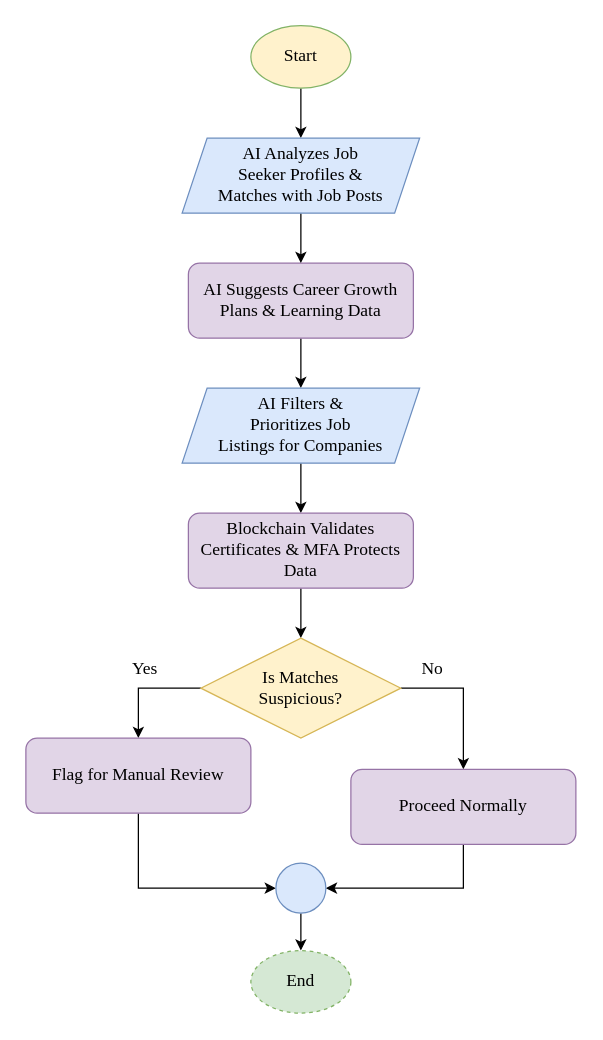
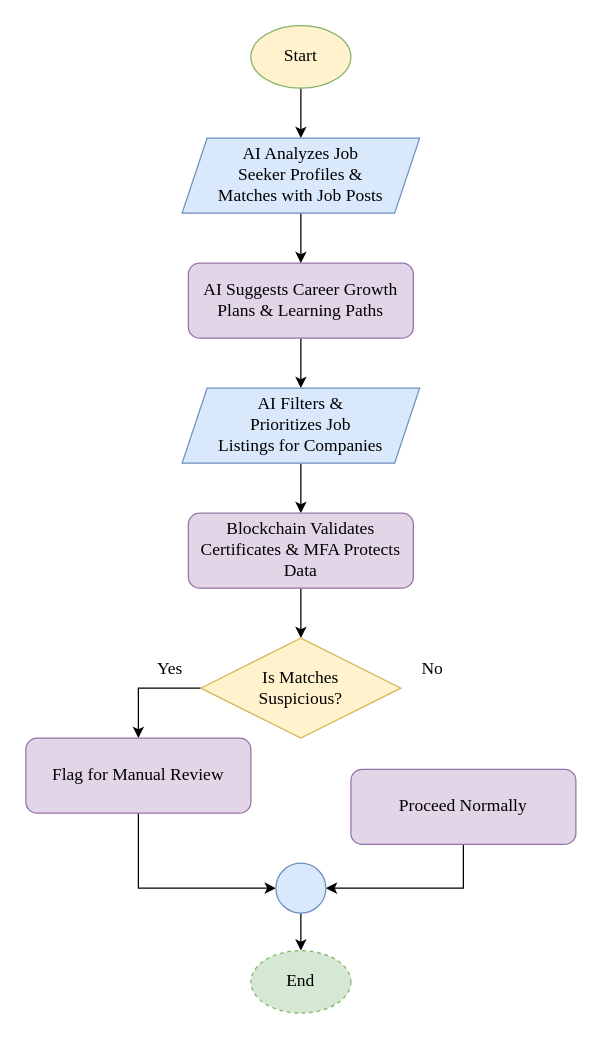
- <mxCell id="5" value="&lt;font face=&quot;Comic Sans MS&quot;&gt;&lt;span style=&quot;font-size: 14px;&quot;&gt;AI Suggests Career Growth Plans &amp;amp; Learning Data&lt;/span&gt;&lt;/font&gt;" style="rounded=1;whiteSpace=wrap;html=1;fillColor=#e1d5e7;strokeColor=#9673a6;" vertex="1" parent="1"><mxGeometry x="150" y="210" width="180" height="60" as="geometry" /></mxCell>
+ <mxCell id="5" value="&lt;font face=&quot;Comic Sans MS&quot;&gt;&lt;span style=&quot;font-size: 14px;&quot;&gt;AI Suggests Career Growth Plans &amp;amp; Learning Paths&lt;/span&gt;&lt;/font&gt;" style="rounded=1;whiteSpace=wrap;html=1;fillColor=#e1d5e7;strokeColor=#9673a6;" vertex="1" parent="1"><mxGeometry x="150" y="210" width="180" height="60" as="geometry" /></mxCell>
- <mxCell id="19" value="Yes" style="text;html=1;align=center;verticalAlign=middle;resizable=0;points=[];autosize=1;strokeColor=none;fillColor=none;fontSize=14;fontFamily=Comic Sans MS;fontColor=#000000;" vertex="1" parent="1"><mxGeometry x="90" y="520" width="50" height="30" as="geometry" /></mxCell>
+ <mxCell id="19" value="Yes" style="text;html=1;align=center;verticalAlign=middle;resizable=0;points=[];autosize=1;strokeColor=none;fillColor=none;fontSize=14;fontFamily=Comic Sans MS;fontColor=#000000;" vertex="1" parent="1"><mxGeometry x="110" y="520" width="50" height="30" as="geometry" /></mxCell>
- <mxCell id="13" style="edgeStyle=orthogonalEdgeStyle;rounded=0;orthogonalLoop=1;jettySize=auto;html=1;exitX=1;exitY=0.5;exitDx=0;exitDy=0;entryX=0.5;entryY=0;entryDx=0;entryDy=0;" edge="1" parent="1" source="14" target="18"><mxGeometry relative="1" as="geometry" /></mxCell>
